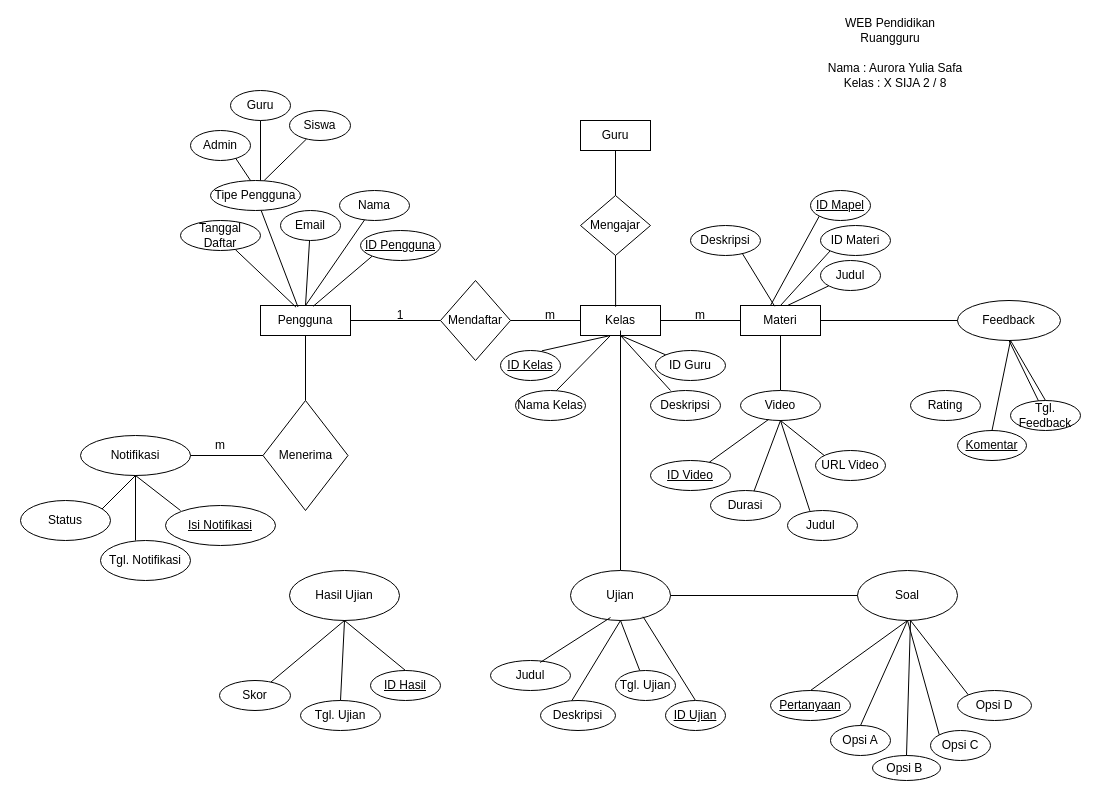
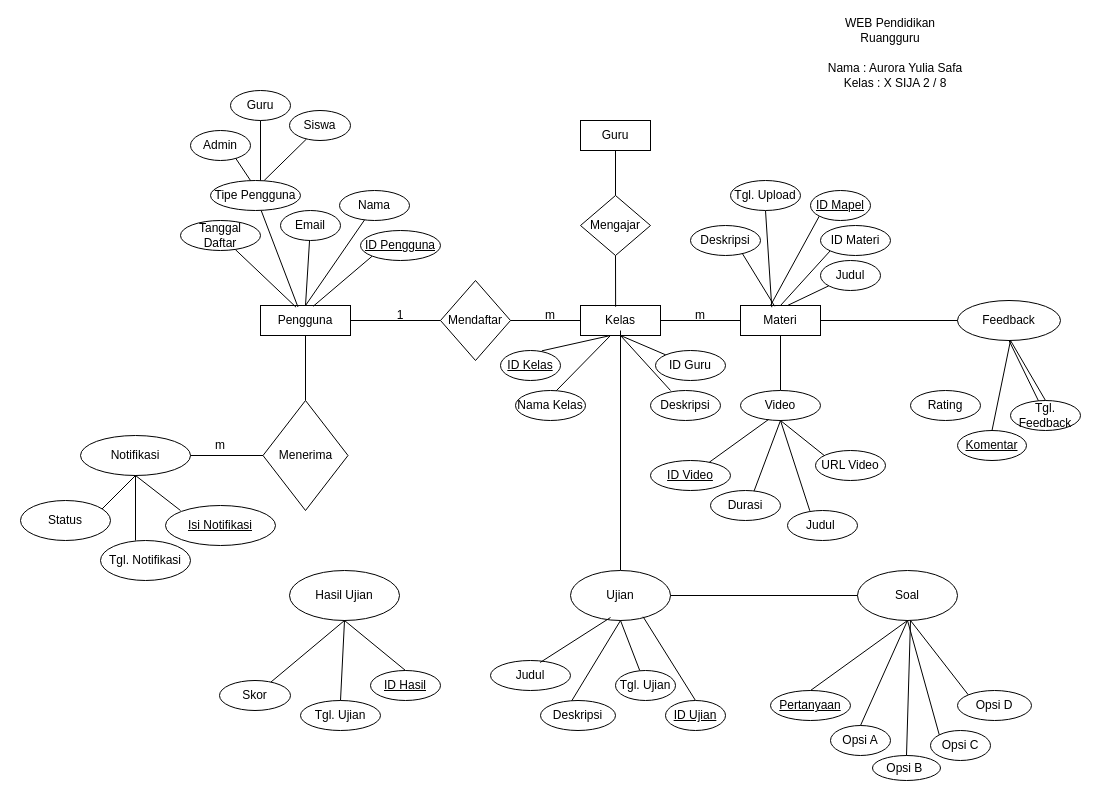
+ <mxCell id="44" value="Tgl. Upload" style="ellipse;whiteSpace=wrap;html=1;" vertex="1" parent="1"><mxGeometry x="730" y="180" width="70" height="30" as="geometry" /></mxCell>
+ <mxCell id="43" value="" style="endArrow=none;html=1;rounded=0;exitX=0.391;exitY=0.057;exitDx=0;exitDy=0;exitPerimeter=0;entryX=0.5;entryY=1;entryDx=0;entryDy=0;" edge="1" parent="1" source="36" target="44"><mxGeometry width="50" height="50" relative="1" as="geometry"><mxPoint x="770" y="300" as="sourcePoint" /><mxPoint x="770" y="210" as="targetPoint" /></mxGeometry></mxCell>
